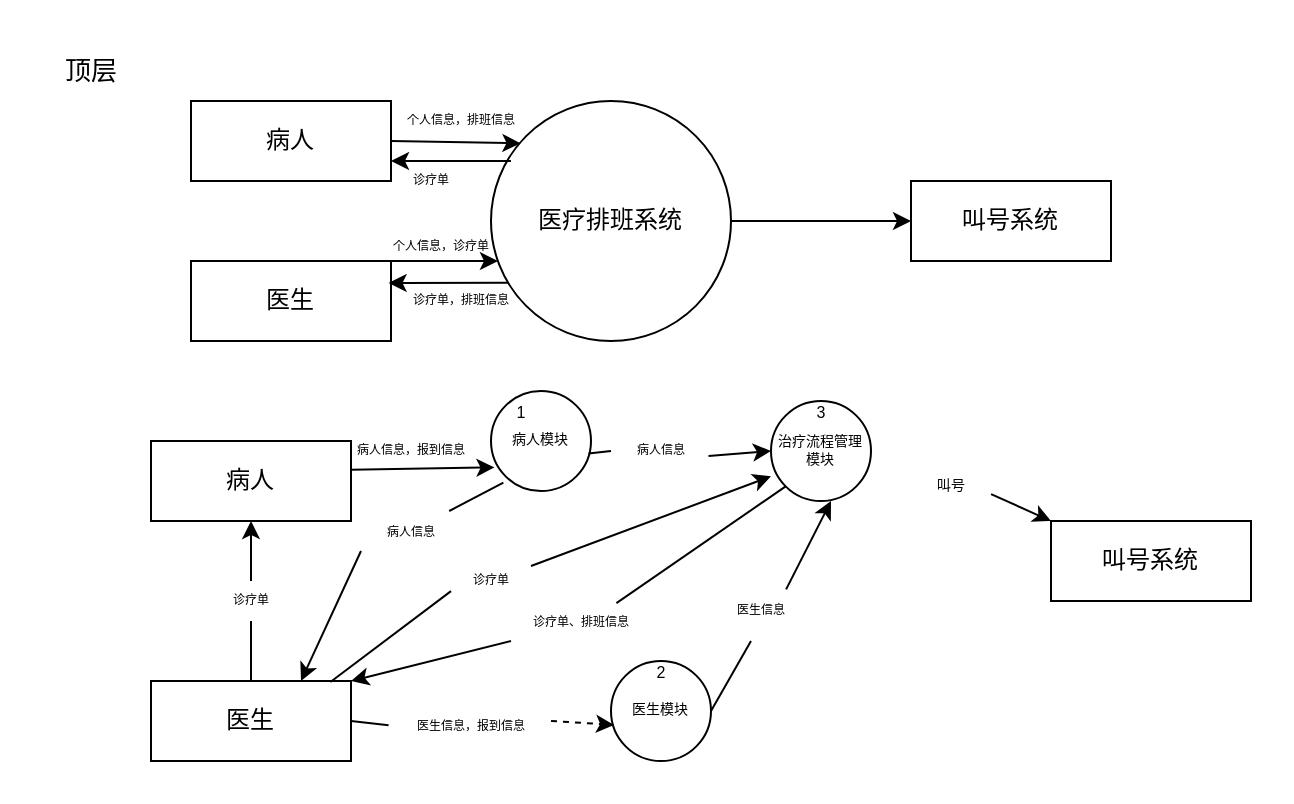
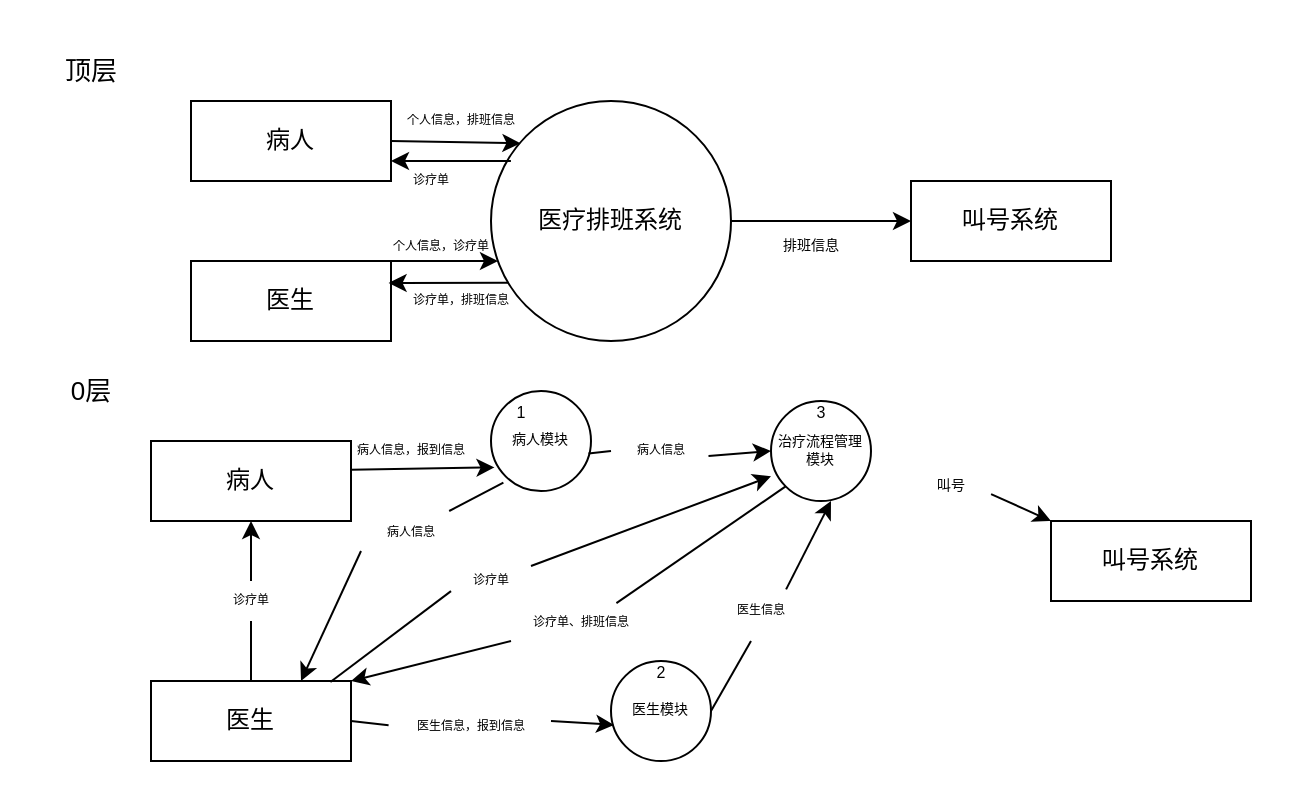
+ <mxCell id="13" value="&lt;font style=&quot;font-size: 7px;&quot;&gt;排班信息&lt;/font&gt;" style="text;html=1;align=center;verticalAlign=middle;resizable=0;points=[];autosize=1;strokeColor=none;fillColor=none;fontSize=13;" parent="1" vertex="1"><mxGeometry x="380" y="105" width="50" height="30" as="geometry" /></mxCell>
+ <mxCell id="12" value="&lt;font style=&quot;font-size: 13px;&quot;&gt;0层&lt;/font&gt;" style="text;html=1;align=center;verticalAlign=middle;resizable=0;points=[];autosize=1;strokeColor=none;fillColor=none;fontSize=8;" parent="1" vertex="1"><mxGeometry x="25" y="180" width="40" height="30" as="geometry" /></mxCell>
- <mxCell id="31" style="edgeStyle=none;html=1;exitX=1;exitY=0.5;exitDx=0;exitDy=0;entryX=0.031;entryY=0.639;entryDx=0;entryDy=0;entryPerimeter=0;startArrow=none;dashed=1;" edge="1" parent="1" source="46" target="25"><mxGeometry relative="1" as="geometry"><mxPoint x="239.72" y="320.57" as="targetPoint" /><mxPoint x="175" y="319.43" as="sourcePoint" /></mxGeometry></mxCell>
+ <mxCell id="31" style="edgeStyle=none;html=1;exitX=1;exitY=0.5;exitDx=0;exitDy=0;entryX=0.031;entryY=0.639;entryDx=0;entryDy=0;entryPerimeter=0;startArrow=none;" edge="1" parent="1" source="46" target="25"><mxGeometry relative="1" as="geometry"><mxPoint x="239.72" y="320.57" as="targetPoint" /><mxPoint x="175" y="319.43" as="sourcePoint" /></mxGeometry></mxCell>
